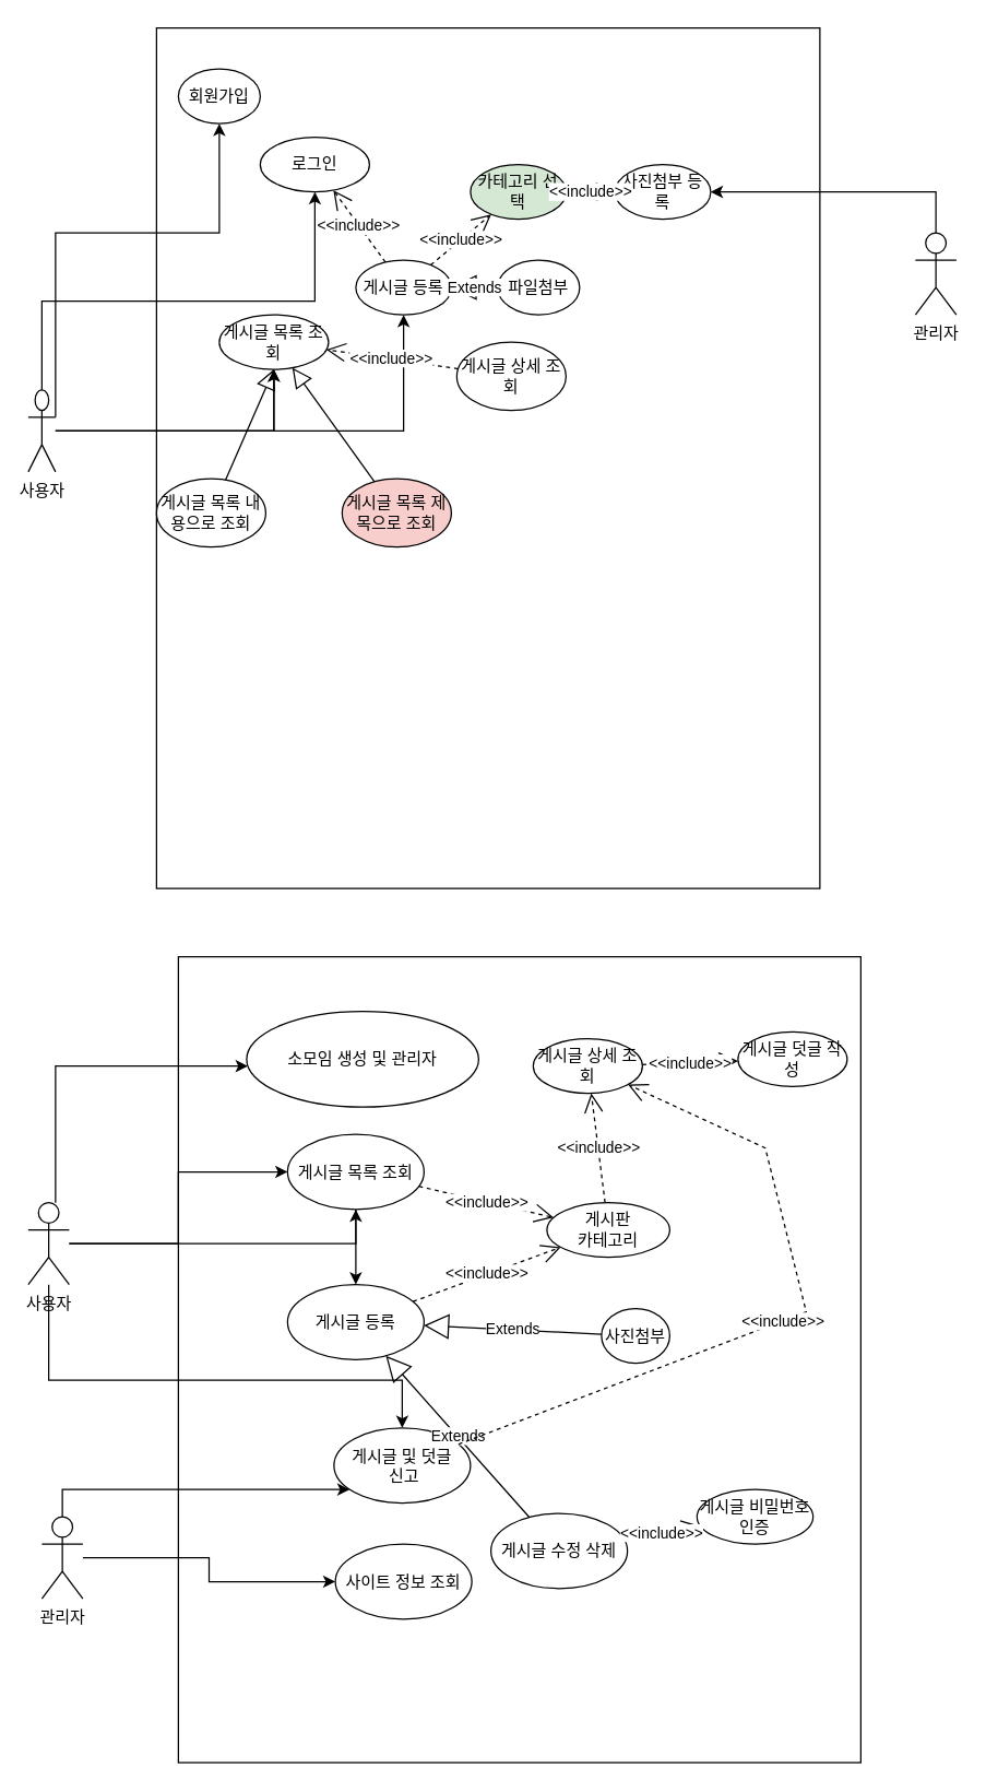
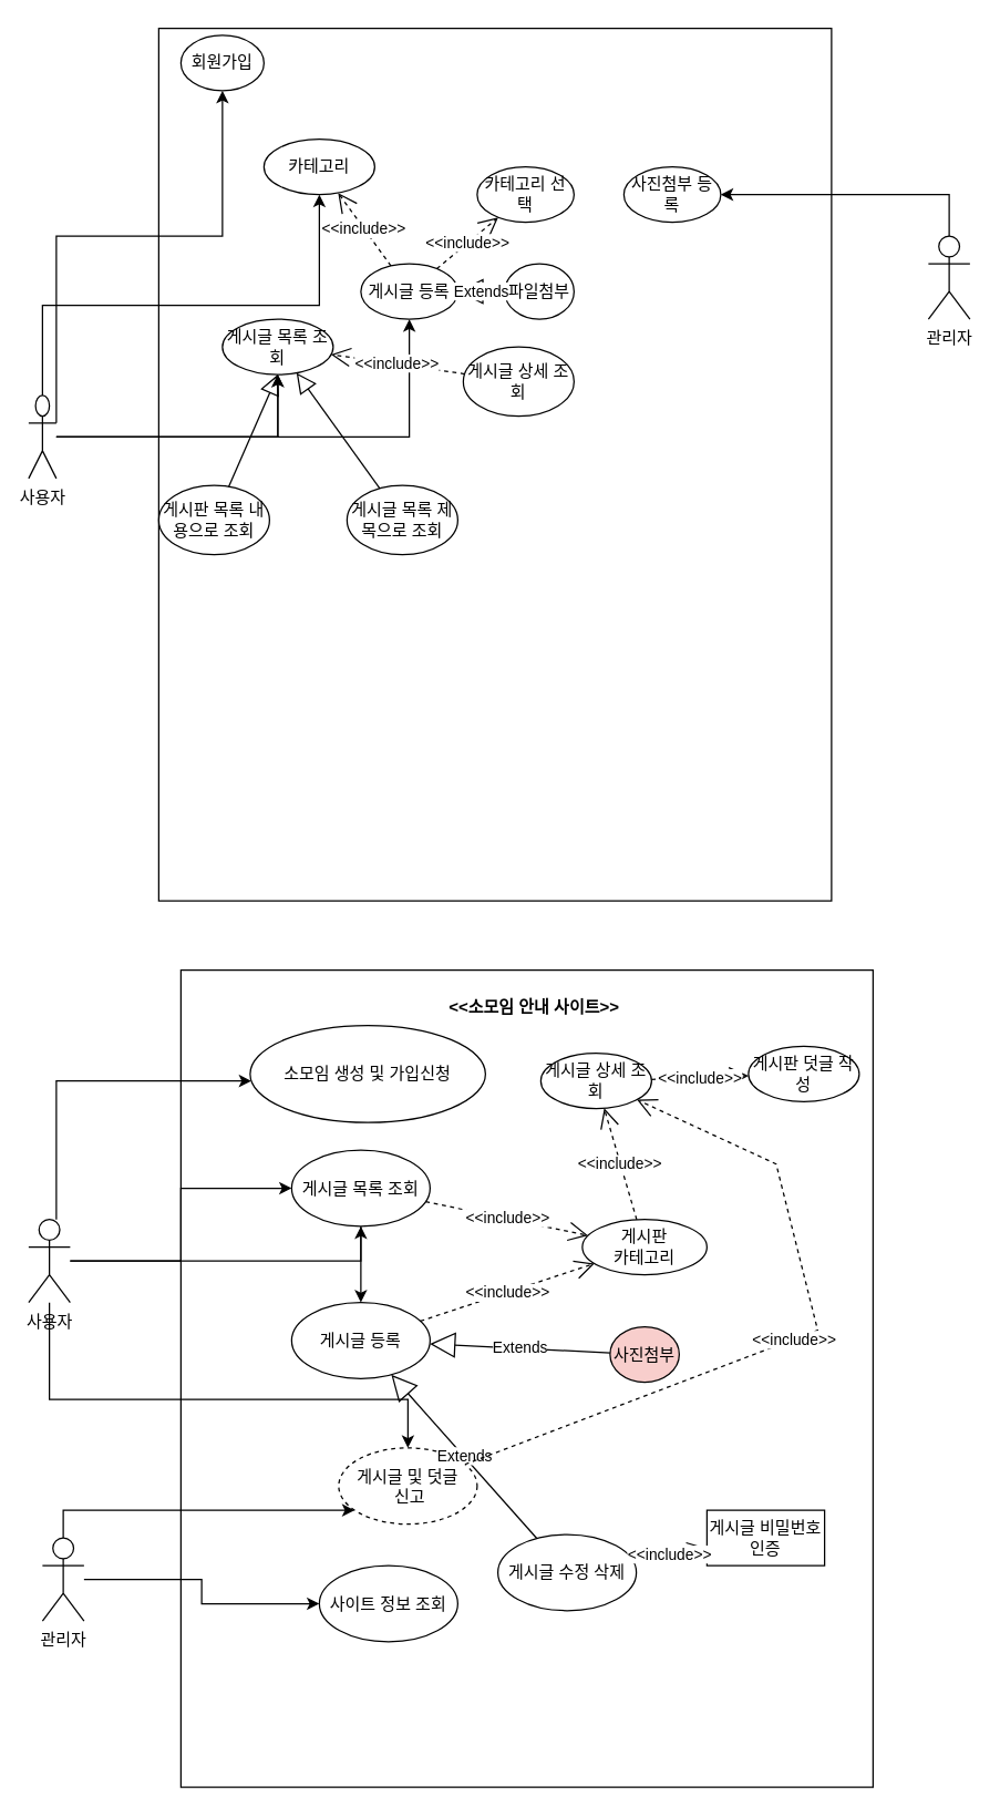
- <mxCell id="10" value="회원가입" style="ellipse;whiteSpace=wrap;html=1;" vertex="1" parent="1"><mxGeometry x="130" y="50" width="60" height="40" as="geometry" /></mxCell>
+ <mxCell id="10" value="회원가입" style="ellipse;whiteSpace=wrap;html=1;" vertex="1" parent="1"><mxGeometry x="130" y="25" width="60" height="40" as="geometry" /></mxCell>
- <mxCell id="12" value="로그인" style="ellipse;whiteSpace=wrap;html=1;" vertex="1" parent="1"><mxGeometry x="190" y="100" width="80" height="40" as="geometry" /></mxCell>
+ <mxCell id="12" value="카테고리" style="ellipse;whiteSpace=wrap;html=1;" vertex="1" parent="1"><mxGeometry x="190" y="100" width="80" height="40" as="geometry" /></mxCell>
- <mxCell id="16" value="카테고리 선택" style="ellipse;whiteSpace=wrap;html=1;fillColor=#d5e8d4;" vertex="1" parent="1"><mxGeometry x="344" y="120" width="70" height="40" as="geometry" /></mxCell>
+ <mxCell id="16" value="카테고리 선택" style="ellipse;whiteSpace=wrap;html=1;" vertex="1" parent="1"><mxGeometry x="344" y="120" width="70" height="40" as="geometry" /></mxCell>
- <mxCell id="21" value="&amp;lt;&amp;lt;include&amp;gt;&amp;gt;" style="endArrow=open;endSize=12;dashed=1;html=1;rounded=0;" edge="1" parent="1" source="16" target="20"><mxGeometry x="0.013" width="160" relative="1" as="geometry"><mxPoint x="325" y="204" as="sourcePoint" /><mxPoint x="369" y="166" as="targetPoint" /><mxPoint as="offset" /></mxGeometry></mxCell>
- <mxCell id="18" value="파일첨부" style="ellipse;whiteSpace=wrap;html=1;" vertex="1" parent="1"><mxGeometry x="364" y="190" width="60" height="40" as="geometry" /></mxCell>
+ <mxCell id="18" value="파일첨부" style="ellipse;whiteSpace=wrap;html=1;" vertex="1" parent="1"><mxGeometry x="364" y="190" width="50" height="40" as="geometry" /></mxCell>
- <mxCell id="25" value="게시글 목록 내용으로 조회" style="ellipse;whiteSpace=wrap;html=1;" vertex="1" parent="1"><mxGeometry x="114" y="350" width="80" height="50" as="geometry" /></mxCell>
+ <mxCell id="25" value="게시판 목록 내용으로 조회" style="ellipse;whiteSpace=wrap;html=1;" vertex="1" parent="1"><mxGeometry x="114" y="350" width="80" height="50" as="geometry" /></mxCell>
- <mxCell id="24" value="게시글 목록 제목으로 조회" style="ellipse;whiteSpace=wrap;html=1;fillColor=#f8cecc;" vertex="1" parent="1"><mxGeometry x="250" y="350" width="80" height="50" as="geometry" /></mxCell>
+ <mxCell id="24" value="게시글 목록 제목으로 조회" style="ellipse;whiteSpace=wrap;html=1;" vertex="1" parent="1"><mxGeometry x="250" y="350" width="80" height="50" as="geometry" /></mxCell>
+ <mxCell id="57" value="&amp;lt;&amp;lt;소모임 안내 사이트&amp;gt;&amp;gt;" style="text;align=center;fontStyle=1;verticalAlign=middle;spacingLeft=3;spacingRight=3;strokeColor=none;rotatable=0;points=[[0,0.5],[1,0.5]];portConstraint=eastwest;html=1;" vertex="1" parent="1"><mxGeometry x="345" y="714" width="80" height="26" as="geometry" /></mxCell>
- <mxCell id="40" value="소모임 생성 및 관리자" style="ellipse;whiteSpace=wrap;html=1;" vertex="1" parent="1"><mxGeometry x="180" y="740" width="170" height="70" as="geometry" /></mxCell>
+ <mxCell id="40" value="소모임 생성 및 가입신청" style="ellipse;whiteSpace=wrap;html=1;" vertex="1" parent="1"><mxGeometry x="180" y="740" width="170" height="70" as="geometry" /></mxCell>
- <mxCell id="43" value="게시글 덧글 작성" style="ellipse;whiteSpace=wrap;html=1;" vertex="1" parent="1"><mxGeometry x="540" y="755" width="80" height="40" as="geometry" /></mxCell>
+ <mxCell id="43" value="게시판 덧글 작성" style="ellipse;whiteSpace=wrap;html=1;" vertex="1" parent="1"><mxGeometry x="540" y="755" width="80" height="40" as="geometry" /></mxCell>
- <mxCell id="39" value="게시판&lt;br&gt;카테고리" style="ellipse;whiteSpace=wrap;html=1;" vertex="1" parent="1"><mxGeometry x="400" y="880" width="90" height="40" as="geometry" /></mxCell>
+ <mxCell id="39" value="게시판&lt;br&gt;카테고리" style="ellipse;whiteSpace=wrap;html=1;" vertex="1" parent="1"><mxGeometry x="420" y="880" width="90" height="40" as="geometry" /></mxCell>
- <mxCell id="41" value="사진첨부" style="ellipse;whiteSpace=wrap;html=1;" vertex="1" parent="1"><mxGeometry x="440" y="957.5" width="50" height="40" as="geometry" /></mxCell>
+ <mxCell id="41" value="사진첨부" style="ellipse;whiteSpace=wrap;html=1;fillColor=#f8cecc;" vertex="1" parent="1"><mxGeometry x="440" y="957.5" width="50" height="40" as="geometry" /></mxCell>
- <mxCell id="38" value="게시글 및 덧글&lt;br&gt;&amp;nbsp;신고" style="ellipse;whiteSpace=wrap;html=1;" vertex="1" parent="1"><mxGeometry x="244" y="1045" width="100" height="55" as="geometry" /></mxCell>
+ <mxCell id="38" value="게시글 및 덧글&lt;br&gt;&amp;nbsp;신고" style="ellipse;whiteSpace=wrap;html=1;dashed=1;" vertex="1" parent="1"><mxGeometry x="244" y="1045" width="100" height="55" as="geometry" /></mxCell>
- <mxCell id="54" value="게시글 비밀번호 인증" style="ellipse;whiteSpace=wrap;html=1;" vertex="1" parent="1"><mxGeometry x="510" y="1090" width="85" height="40" as="geometry" /></mxCell>
+ <mxCell id="54" value="게시글 비밀번호 인증" style="whiteSpace=wrap;html=1;rounded=0;" vertex="1" parent="1"><mxGeometry x="510" y="1090" width="85" height="40" as="geometry" /></mxCell>
- <mxCell id="55" value="&amp;lt;&amp;lt;include&amp;gt;&amp;gt;" style="endArrow=open;endSize=12;dashed=0;html=1;rounded=0;" edge="1" parent="1" source="52" target="54"><mxGeometry width="160" relative="1" as="geometry"><mxPoint x="316" y="967" as="sourcePoint" /><mxPoint x="425" y="940" as="targetPoint" /></mxGeometry></mxCell>
+ <mxCell id="55" value="&amp;lt;&amp;lt;include&amp;gt;&amp;gt;" style="endArrow=open;endSize=12;dashed=1;html=1;rounded=0;" edge="1" parent="1" source="52" target="54"><mxGeometry width="160" relative="1" as="geometry"><mxPoint x="316" y="967" as="sourcePoint" /><mxPoint x="425" y="940" as="targetPoint" /></mxGeometry></mxCell>
- <mxCell id="44" value="사이트 정보 조회" style="ellipse;whiteSpace=wrap;html=1;" vertex="1" parent="1"><mxGeometry x="245" y="1130" width="100" height="55" as="geometry" /></mxCell>
+ <mxCell id="44" value="사이트 정보 조회" style="ellipse;whiteSpace=wrap;html=1;" vertex="1" parent="1"><mxGeometry x="230" y="1130" width="100" height="55" as="geometry" /></mxCell>
